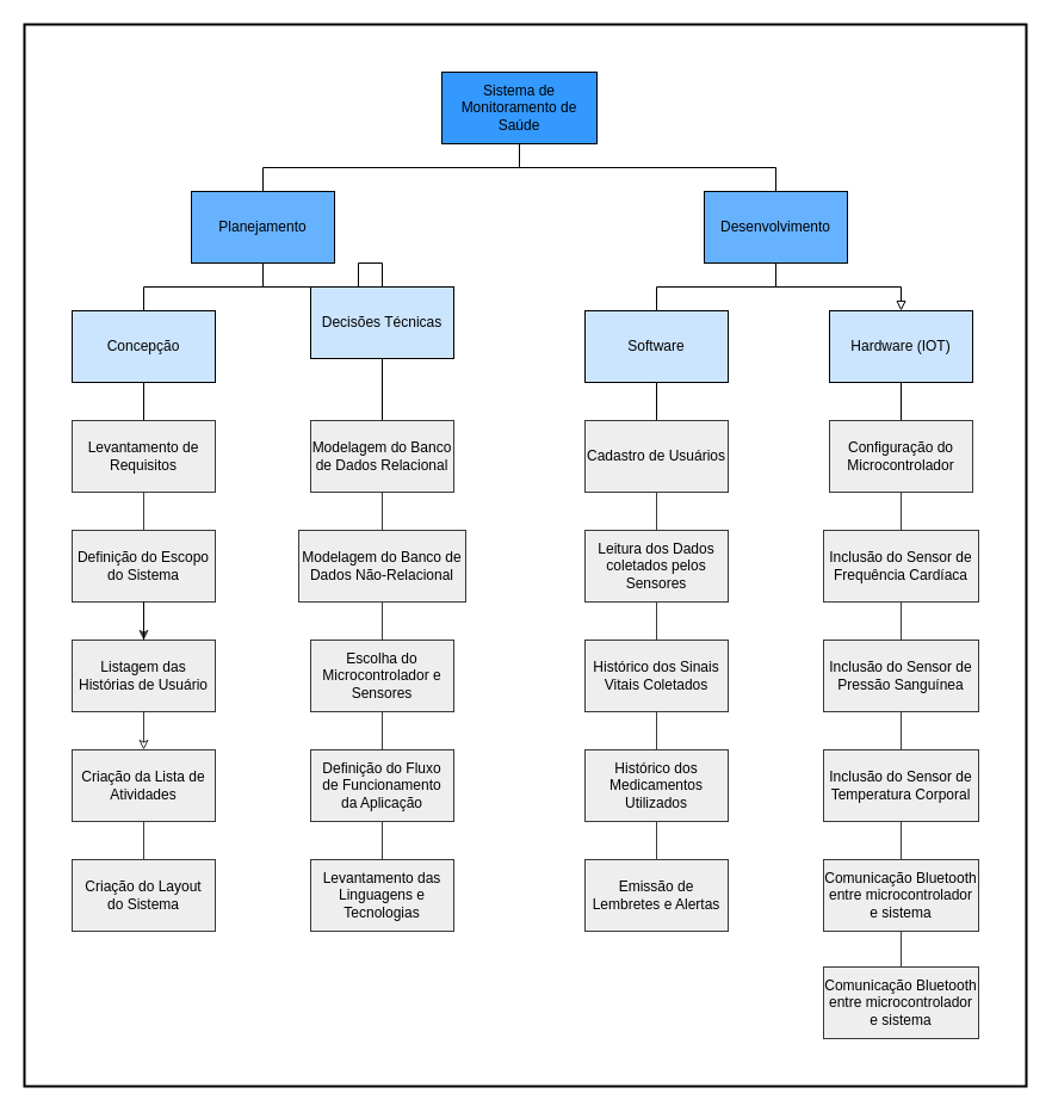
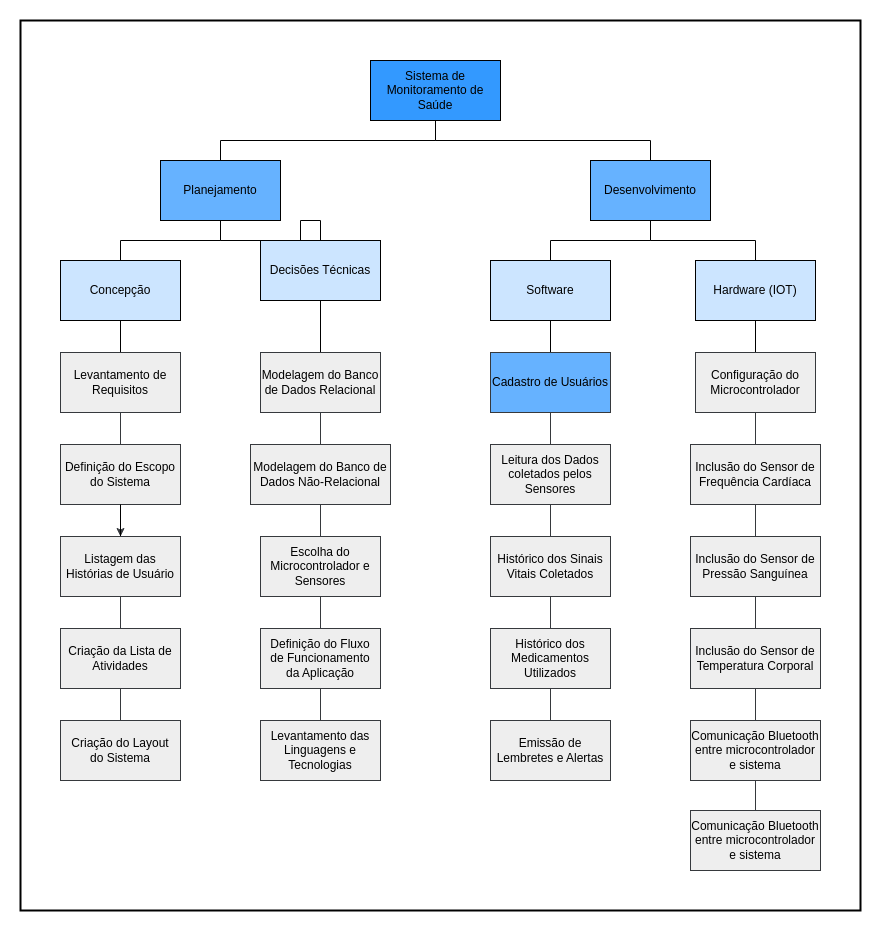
- <mxCell id="10" style="edgeStyle=orthogonalEdgeStyle;rounded=0;orthogonalLoop=1;jettySize=auto;html=1;exitX=0.5;exitY=1;exitDx=0;exitDy=0;entryX=0.5;entryY=0;entryDx=0;entryDy=0;endArrow=block;endFill=0;" edge="1" parent="1" source="11" target="37"><mxGeometry relative="1" as="geometry" /></mxCell>
+ <mxCell id="10" style="edgeStyle=orthogonalEdgeStyle;rounded=0;orthogonalLoop=1;jettySize=auto;html=1;exitX=0.5;exitY=1;exitDx=0;exitDy=0;entryX=0.5;entryY=0;entryDx=0;entryDy=0;endArrow=none;endFill=0;" edge="1" parent="1" source="11" target="37"><mxGeometry relative="1" as="geometry" /></mxCell>
- <mxCell id="58" value="Cadastro de Usuários" style="rounded=0;whiteSpace=wrap;html=1;fillColor=#eeeeee;strokeColor=#36393d;" vertex="1" parent="1"><mxGeometry x="490" y="352" width="120" height="60" as="geometry" /></mxCell>
+ <mxCell id="58" value="Cadastro de Usuários" style="rounded=0;whiteSpace=wrap;html=1;fillColor=#66b2ff;strokeColor=#36393d;" vertex="1" parent="1"><mxGeometry x="490" y="352" width="120" height="60" as="geometry" /></mxCell>
- <mxCell id="29" style="edgeStyle=orthogonalEdgeStyle;rounded=0;orthogonalLoop=1;jettySize=auto;html=1;exitX=0.5;exitY=1;exitDx=0;exitDy=0;entryX=0.5;entryY=0;entryDx=0;entryDy=0;fillColor=#eeeeee;strokeColor=#36393d;endArrow=classic;endFill=0;" edge="1" parent="1" source="31" target="33"><mxGeometry relative="1" as="geometry" /></mxCell>
+ <mxCell id="29" style="edgeStyle=orthogonalEdgeStyle;rounded=0;orthogonalLoop=1;jettySize=auto;html=1;exitX=0.5;exitY=1;exitDx=0;exitDy=0;entryX=0.5;entryY=0;entryDx=0;entryDy=0;fillColor=#eeeeee;strokeColor=#36393d;endArrow=none;endFill=0;" edge="1" parent="1" source="31" target="33"><mxGeometry relative="1" as="geometry" /></mxCell>
